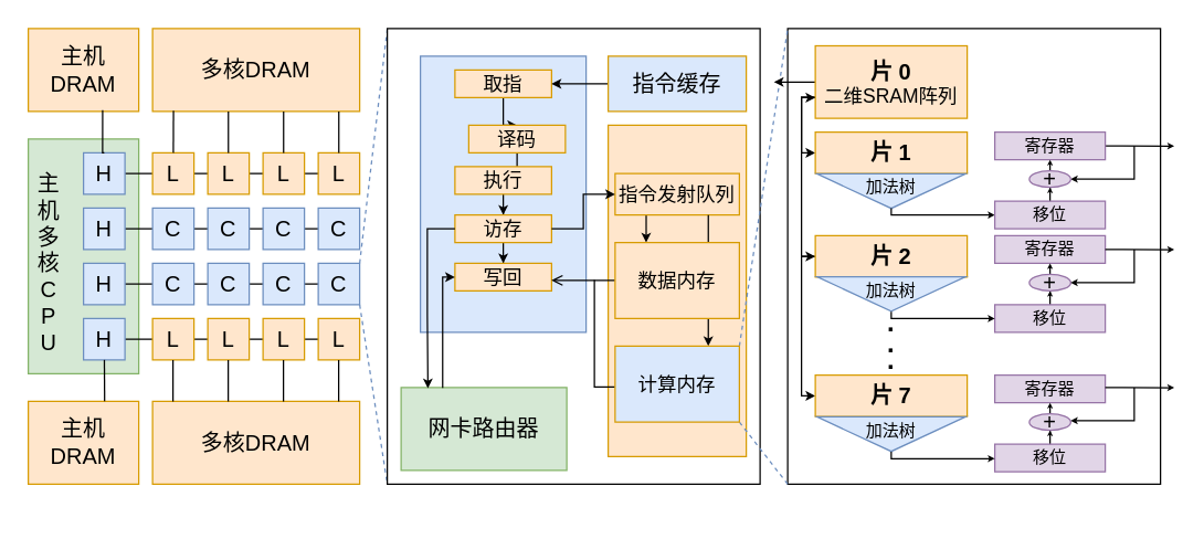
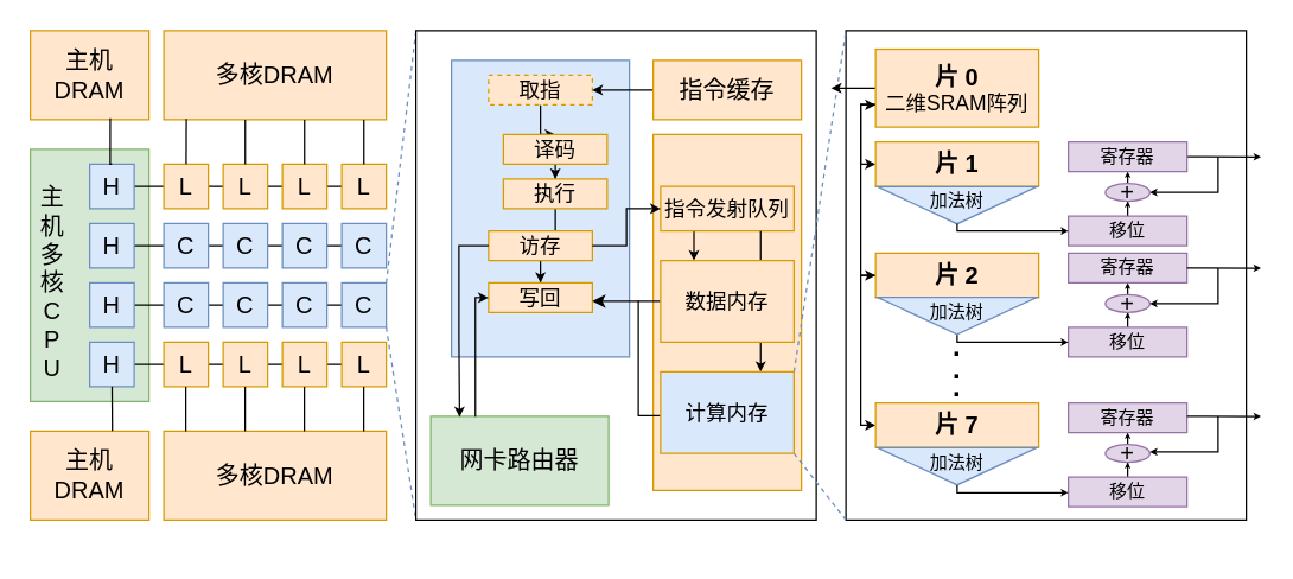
- <mxCell id="61" value="&lt;font style=&quot;font-size: 14px;&quot;&gt;取指&lt;/font&gt;" style="rounded=0;whiteSpace=wrap;html=1;fillColor=#ffe6cc;strokeColor=#d79b00;" vertex="1" parent="1"><mxGeometry x="329" y="50" width="70" height="20" as="geometry" /></mxCell>
+ <mxCell id="61" value="&lt;font style=&quot;font-size: 14px;&quot;&gt;取指&lt;/font&gt;" style="rounded=0;whiteSpace=wrap;html=1;fillColor=#ffe6cc;strokeColor=#d79b00;dashed=1;" vertex="1" parent="1"><mxGeometry x="329" y="50" width="70" height="20" as="geometry" /></mxCell>
- <mxCell id="70" value="&lt;font style=&quot;font-size: 16px;&quot;&gt;指令缓存&lt;/font&gt;" style="rounded=0;whiteSpace=wrap;html=1;fillColor=#dae8fc;strokeColor=#d79b00;" vertex="1" parent="1"><mxGeometry x="440" y="40" width="100" height="40" as="geometry" /></mxCell>
+ <mxCell id="70" value="&lt;font style=&quot;font-size: 16px;&quot;&gt;指令缓存&lt;/font&gt;" style="rounded=0;whiteSpace=wrap;html=1;fillColor=#ffe6cc;strokeColor=#d79b00;" vertex="1" parent="1"><mxGeometry x="440" y="40" width="100" height="40" as="geometry" /></mxCell>
- <mxCell id="65" value="&lt;font style=&quot;font-size: 14px;&quot;&gt;执行&lt;/font&gt;" style="rounded=0;whiteSpace=wrap;html=1;fillColor=#ffe6cc;strokeColor=#d79b00;" vertex="1" parent="1"><mxGeometry x="329" y="120" width="70" height="20" as="geometry" /></mxCell>
+ <mxCell id="65" value="&lt;font style=&quot;font-size: 14px;&quot;&gt;执行&lt;/font&gt;" style="rounded=0;whiteSpace=wrap;html=1;fillColor=#ffe6cc;strokeColor=#d79b00;" vertex="1" parent="1"><mxGeometry x="339" y="120" width="70" height="20" as="geometry" /></mxCell>
- <mxCell id="76" style="rounded=0;orthogonalLoop=1;jettySize=auto;html=1;entryX=0.998;entryY=0.62;entryDx=0;entryDy=0;entryPerimeter=0;endArrow=open;" edge="1" parent="1" source="77" target="68"><mxGeometry relative="1" as="geometry" /></mxCell>
+ <mxCell id="76" style="rounded=0;orthogonalLoop=1;jettySize=auto;html=1;entryX=0.998;entryY=0.62;entryDx=0;entryDy=0;entryPerimeter=0;" edge="1" parent="1" source="77" target="68"><mxGeometry relative="1" as="geometry" /></mxCell>
